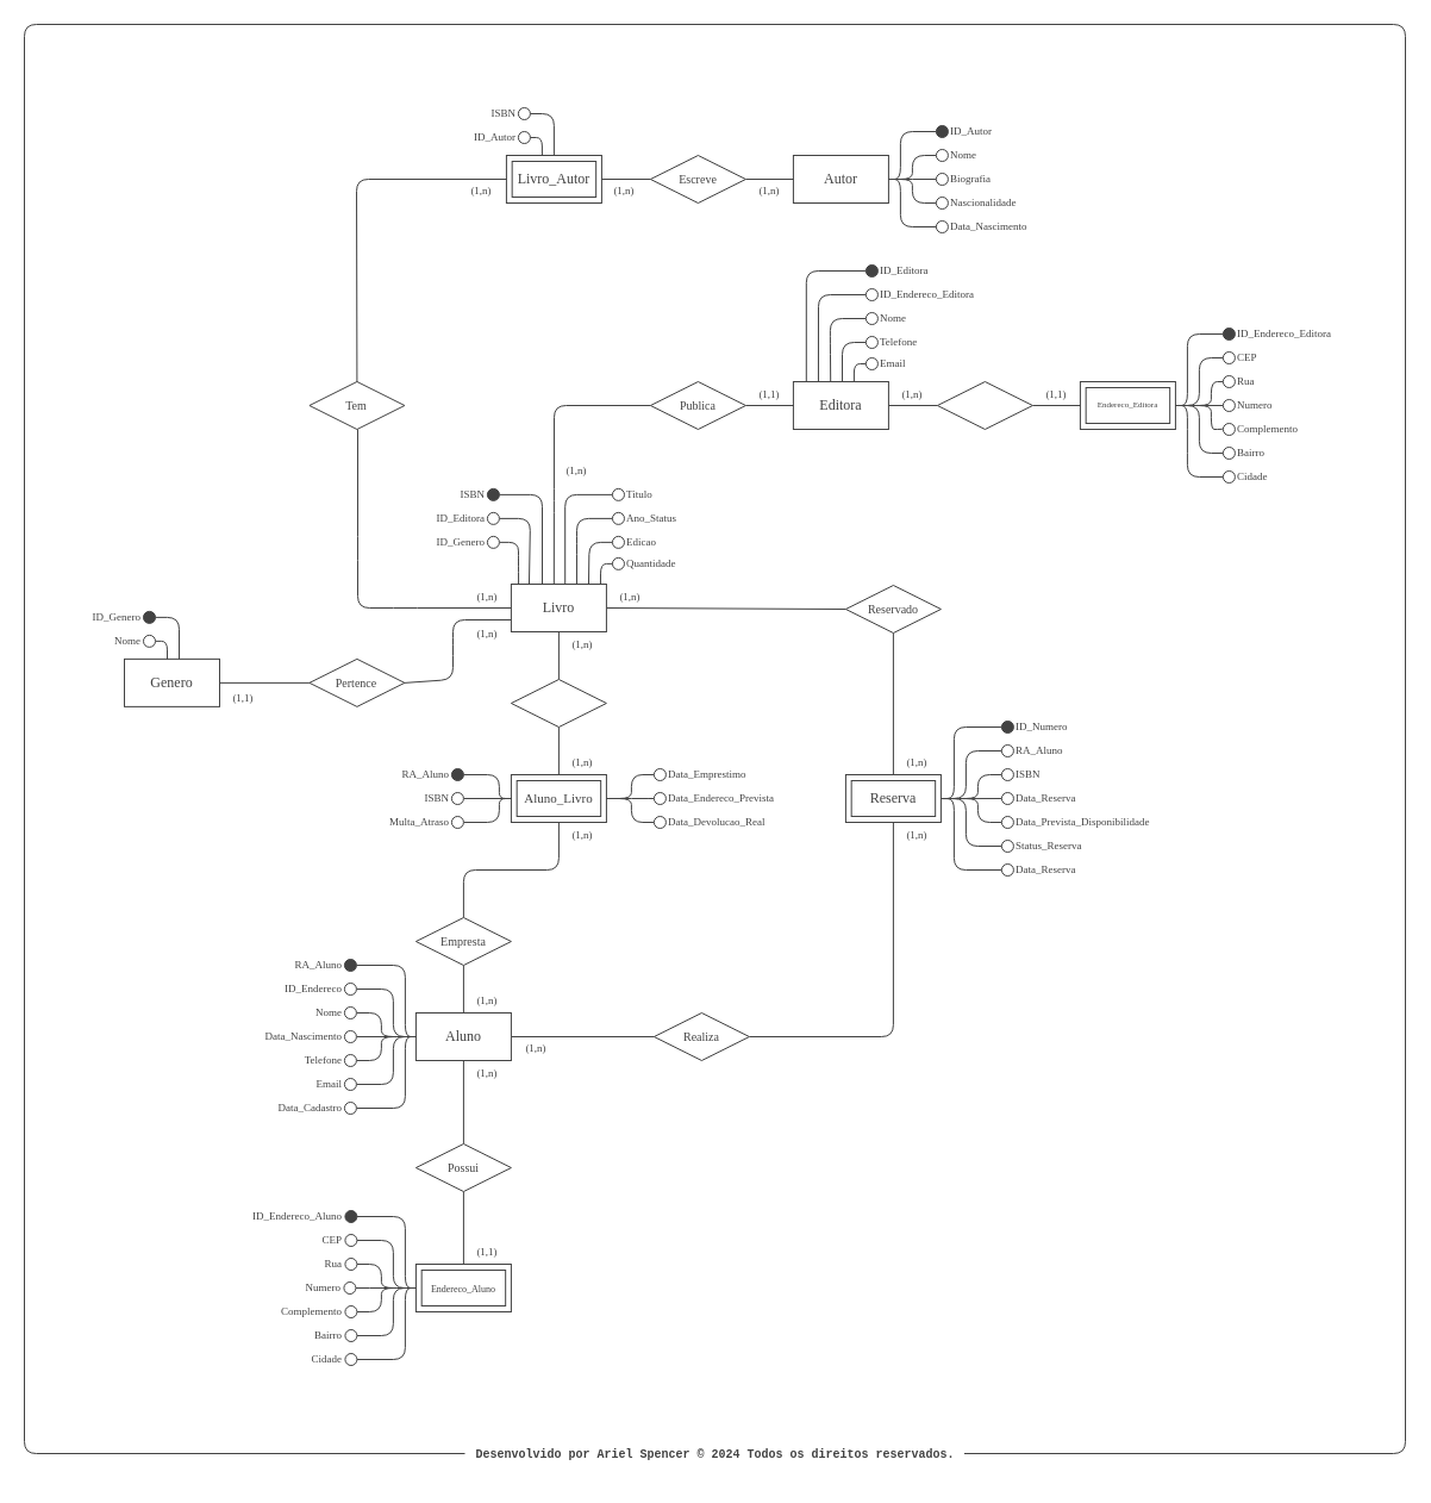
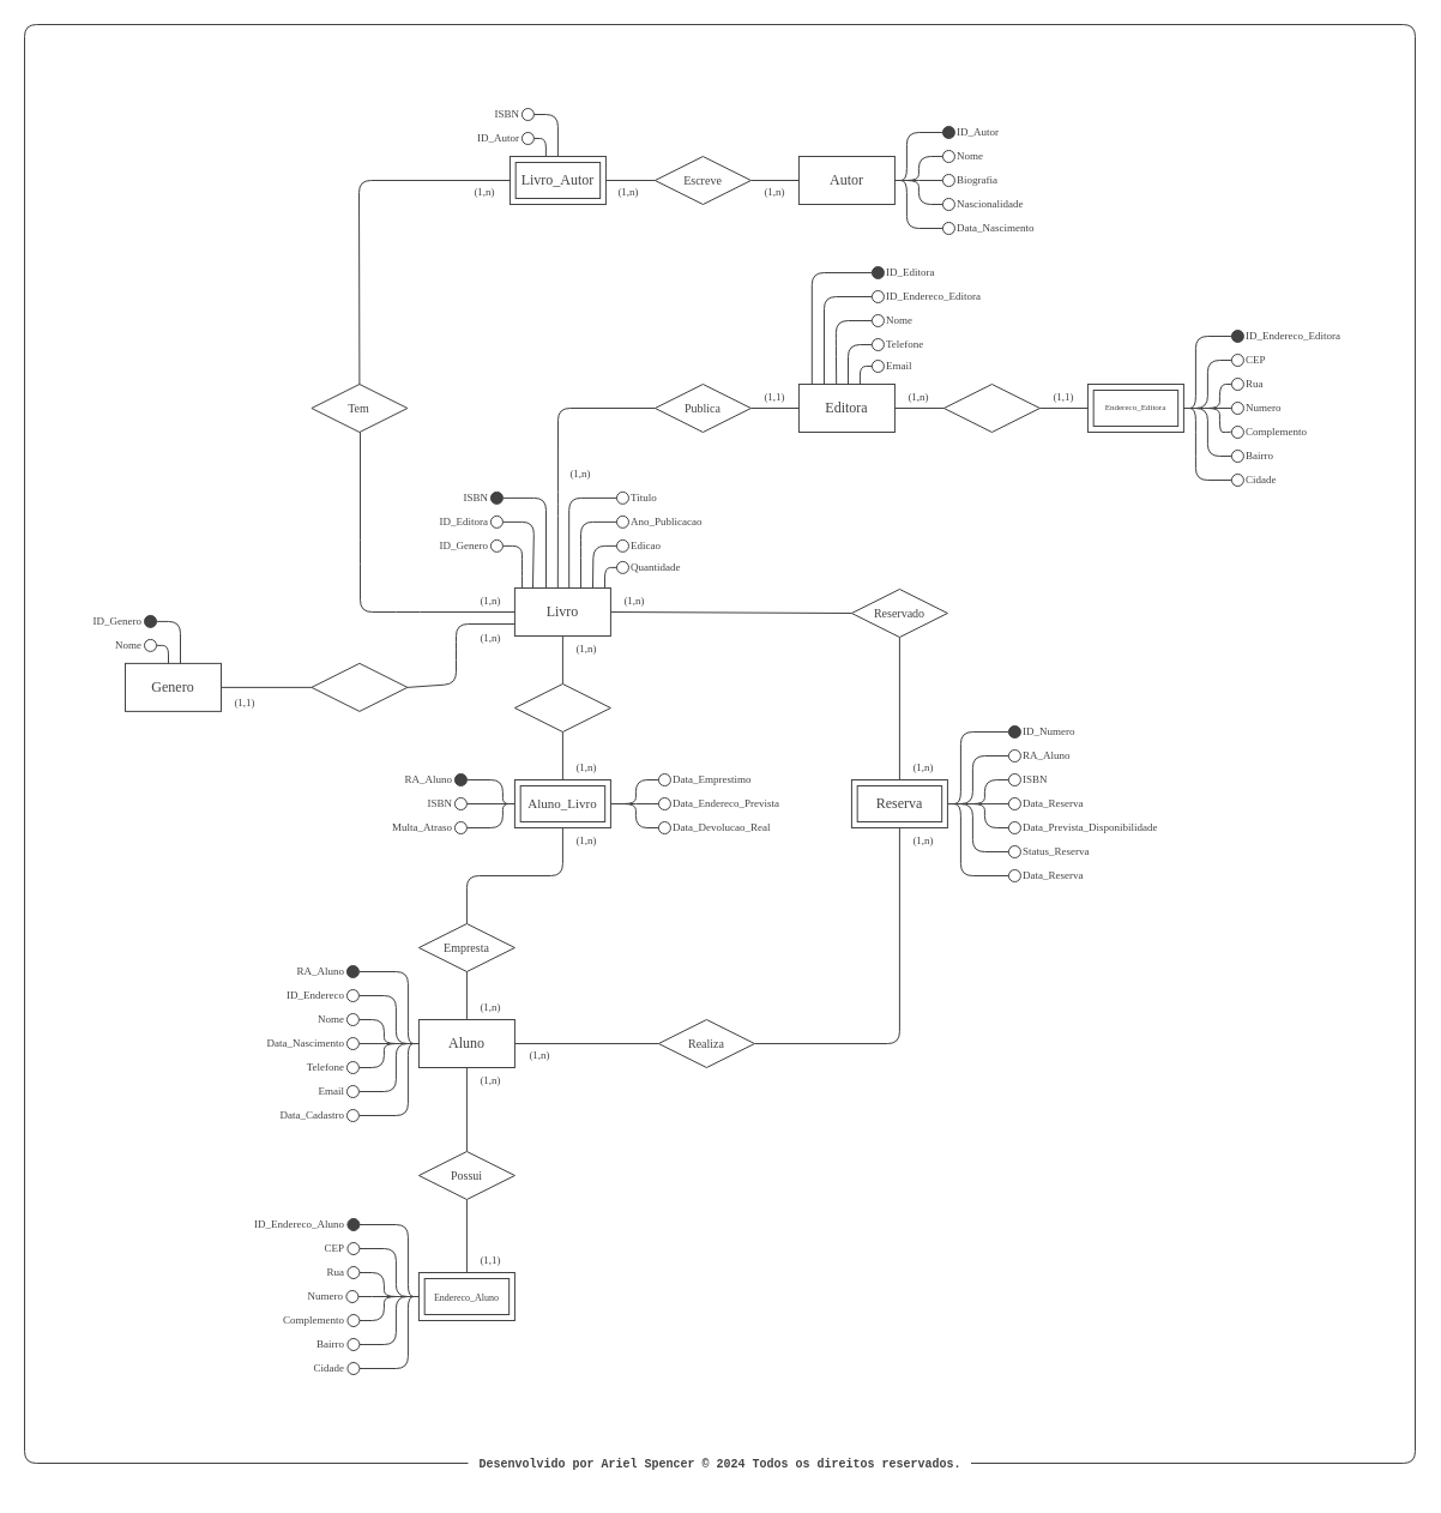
- <mxCell id="69" value="Ano_Status" style="text;html=1;strokeColor=none;fillColor=none;align=left;verticalAlign=middle;whiteSpace=wrap;rounded=0;fontFamily=Tahoma;fontColor=#424242;fontSize=9;" vertex="1" parent="1"><mxGeometry x="523.97" y="429.88" width="80" height="10" as="geometry" /></mxCell>
+ <mxCell id="69" value="Ano_Publicacao" style="text;html=1;strokeColor=none;fillColor=none;align=left;verticalAlign=middle;whiteSpace=wrap;rounded=0;fontFamily=Tahoma;fontColor=#424242;fontSize=9;" vertex="1" parent="1"><mxGeometry x="523.97" y="429.88" width="80" height="10" as="geometry" /></mxCell>
- <mxCell id="231" value="Pertence" style="text;html=1;strokeColor=none;fillColor=none;align=center;verticalAlign=middle;whiteSpace=wrap;rounded=0;fontFamily=Tahoma;fontColor=#424242;fontSize=10;" vertex="1" parent="1"><mxGeometry x="269.42" y="557.88" width="60" height="30" as="geometry" /></mxCell>
